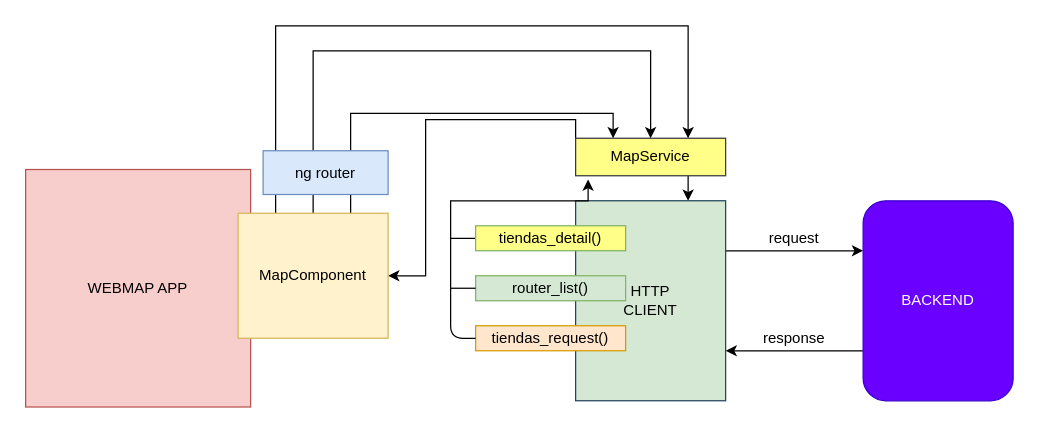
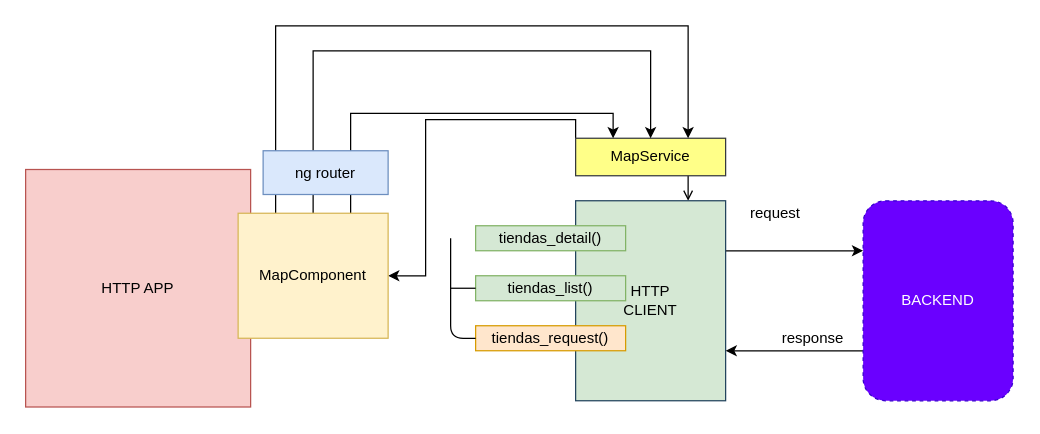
- <mxCell id="3" style="edgeStyle=orthogonalEdgeStyle;rounded=0;orthogonalLoop=1;jettySize=auto;html=1;exitX=0.75;exitY=1;exitDx=0;exitDy=0;entryX=0.75;entryY=0;entryDx=0;entryDy=0;" edge="1" parent="1" source="5" target="7"><mxGeometry relative="1" as="geometry" /></mxCell>
+ <mxCell id="3" style="edgeStyle=orthogonalEdgeStyle;rounded=0;orthogonalLoop=1;jettySize=auto;html=1;exitX=0.75;exitY=1;exitDx=0;exitDy=0;entryX=0.75;entryY=0;entryDx=0;entryDy=0;endArrow=open;" edge="1" parent="1" source="5" target="7"><mxGeometry relative="1" as="geometry" /></mxCell>
- <mxCell id="16" style="edgeStyle=orthogonalEdgeStyle;rounded=0;orthogonalLoop=1;jettySize=auto;html=1;exitX=0;exitY=0.5;exitDx=0;exitDy=0;entryX=0.083;entryY=1.1;entryDx=0;entryDy=0;entryPerimeter=0;" edge="1" parent="1" source="17" target="5"><mxGeometry relative="1" as="geometry" /></mxCell>
- <mxCell id="17" value="tiendas_detail()" style="rounded=0;whiteSpace=wrap;html=1;fillColor=#ffff88;strokeColor=#82b366;" vertex="1" parent="1"><mxGeometry x="380" y="180" width="120" height="20" as="geometry" /></mxCell>
+ <mxCell id="17" value="tiendas_detail()" style="rounded=0;whiteSpace=wrap;html=1;fillColor=#d5e8d4;strokeColor=#82b366;" vertex="1" parent="1"><mxGeometry x="380" y="180" width="120" height="20" as="geometry" /></mxCell>
- <mxCell id="10" value="request" style="text;html=1;strokeColor=none;fillColor=none;align=center;verticalAlign=middle;whiteSpace=wrap;rounded=0;" vertex="1" parent="1"><mxGeometry x="610" y="180" width="50" height="20" as="geometry" /></mxCell>
+ <mxCell id="10" value="request" style="text;html=1;strokeColor=none;fillColor=none;align=center;verticalAlign=middle;whiteSpace=wrap;rounded=0;" vertex="1" parent="1"><mxGeometry x="595" y="160" width="50" height="20" as="geometry" /></mxCell>
- <mxCell id="2" value="WEBMAP APP" style="rounded=0;whiteSpace=wrap;html=1;fillColor=#f8cecc;strokeColor=#b85450;" vertex="1" parent="1"><mxGeometry x="20" y="135" width="180" height="190" as="geometry" /></mxCell>
+ <mxCell id="2" value="HTTP APP" style="rounded=0;whiteSpace=wrap;html=1;fillColor=#f8cecc;strokeColor=#b85450;" vertex="1" parent="1"><mxGeometry x="20" y="135" width="180" height="190" as="geometry" /></mxCell>
- <mxCell id="18" value="router_list()" style="rounded=0;whiteSpace=wrap;html=1;fillColor=#d5e8d4;strokeColor=#82b366;" vertex="1" parent="1"><mxGeometry x="380" y="220" width="120" height="20" as="geometry" /></mxCell>
+ <mxCell id="18" value="tiendas_list()" style="rounded=0;whiteSpace=wrap;html=1;fillColor=#d5e8d4;strokeColor=#82b366;" vertex="1" parent="1"><mxGeometry x="380" y="220" width="120" height="20" as="geometry" /></mxCell>
- <mxCell id="9" value="BACKEND" style="rounded=1;whiteSpace=wrap;html=1;fillColor=#6a00ff;strokeColor=#3700CC;fontColor=#ffffff;" vertex="1" parent="1"><mxGeometry x="690" y="160" width="120" height="160" as="geometry" /></mxCell>
+ <mxCell id="9" value="BACKEND" style="rounded=1;whiteSpace=wrap;html=1;fillColor=#6a00ff;strokeColor=#3700CC;fontColor=#ffffff;dashed=1;" vertex="1" parent="1"><mxGeometry x="690" y="160" width="120" height="160" as="geometry" /></mxCell>
- <mxCell id="11" value="response" style="text;html=1;strokeColor=none;fillColor=none;align=center;verticalAlign=middle;whiteSpace=wrap;rounded=0;" vertex="1" parent="1"><mxGeometry x="610" y="260" width="50" height="20" as="geometry" /></mxCell>
+ <mxCell id="11" value="response" style="text;html=1;strokeColor=none;fillColor=none;align=center;verticalAlign=middle;whiteSpace=wrap;rounded=0;" vertex="1" parent="1"><mxGeometry x="625" y="260" width="50" height="20" as="geometry" /></mxCell>
